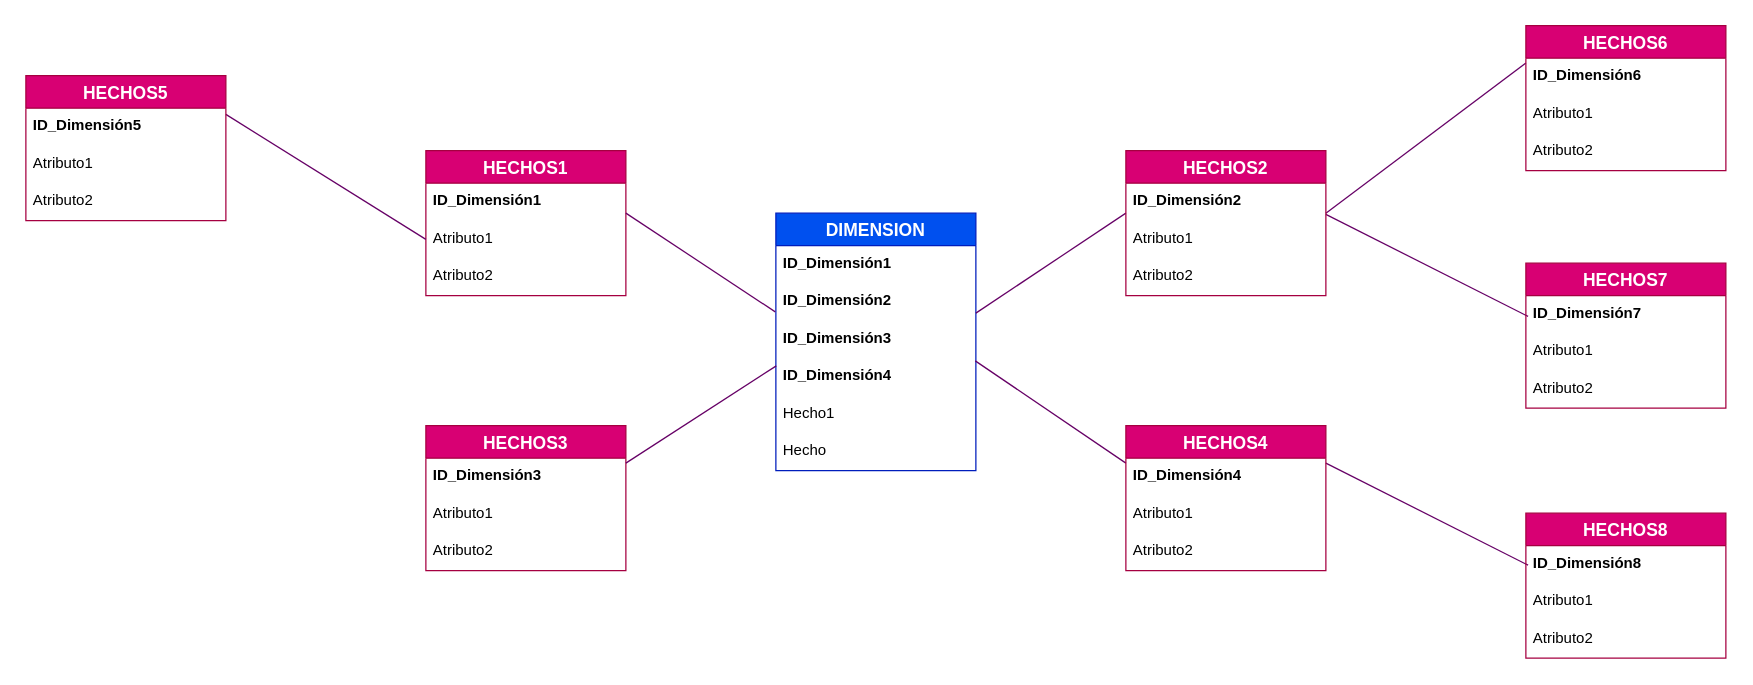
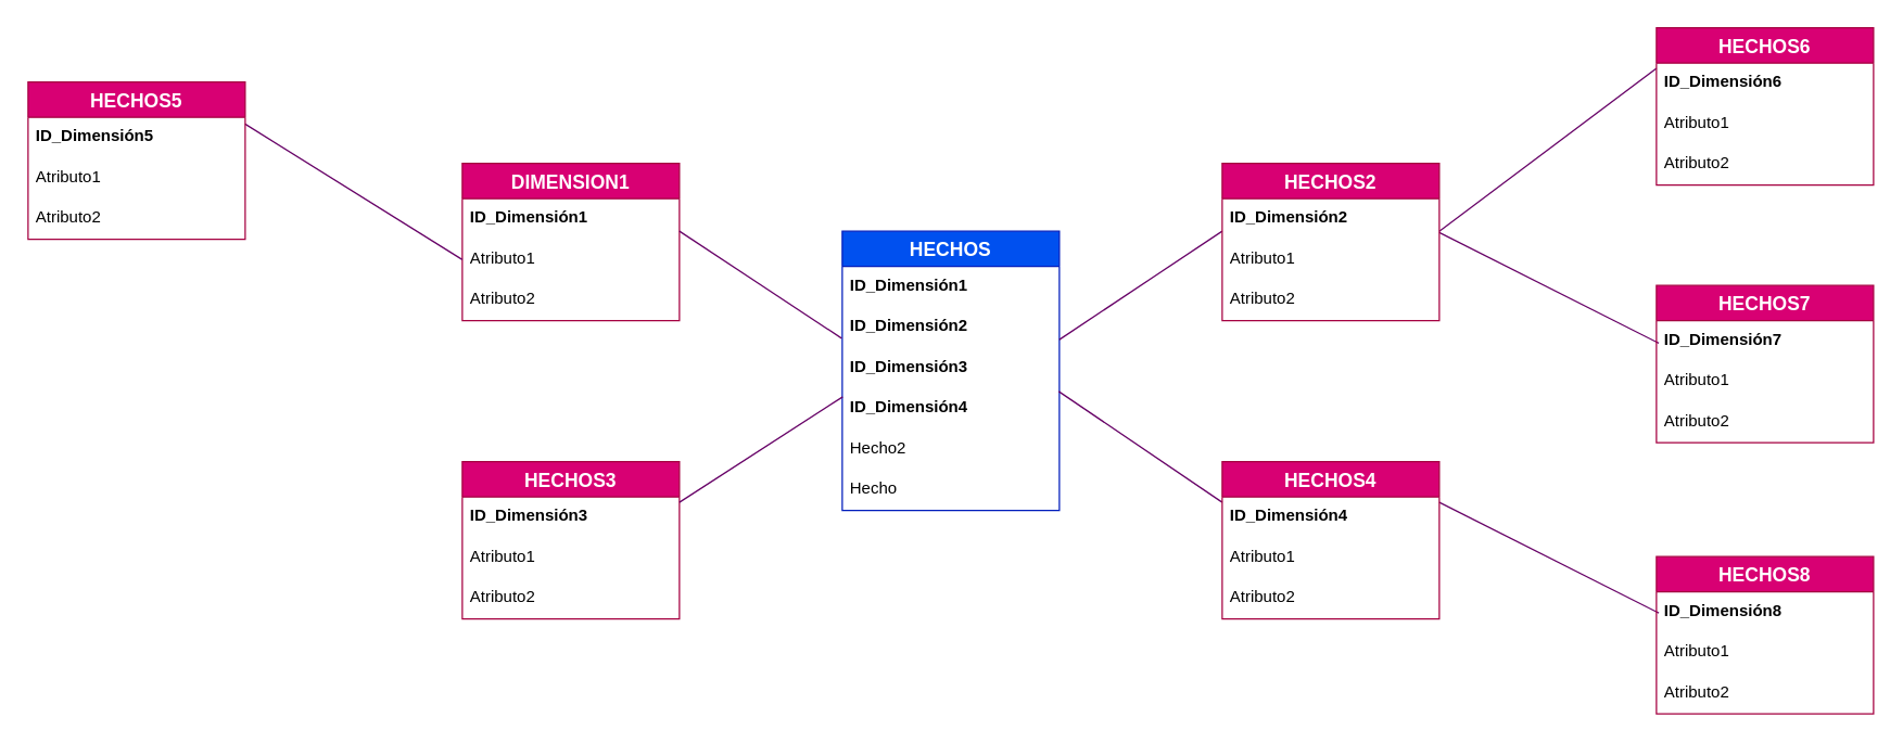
- <mxCell id="10" value="HECHOS1" style="swimlane;fontStyle=1;childLayout=stackLayout;horizontal=1;startSize=26;horizontalStack=0;resizeParent=1;resizeParentMax=0;resizeLast=0;collapsible=1;marginBottom=0;align=center;fontSize=14;fillColor=#d80073;strokeColor=#A50040;fontColor=#ffffff;" parent="2" vertex="1"><mxGeometry x="320" y="100" width="160" height="116" as="geometry" /></mxCell>
+ <mxCell id="10" value="DIMENSION1" style="swimlane;fontStyle=1;childLayout=stackLayout;horizontal=1;startSize=26;horizontalStack=0;resizeParent=1;resizeParentMax=0;resizeLast=0;collapsible=1;marginBottom=0;align=center;fontSize=14;fillColor=#d80073;strokeColor=#A50040;fontColor=#ffffff;" parent="2" vertex="1"><mxGeometry x="320" y="100" width="160" height="116" as="geometry" /></mxCell>
- <mxCell id="3" value="DIMENSION" style="swimlane;fontStyle=1;childLayout=stackLayout;horizontal=1;startSize=26;horizontalStack=0;resizeParent=1;resizeParentMax=0;resizeLast=0;collapsible=1;marginBottom=0;align=center;fontSize=14;fillColor=#0050ef;strokeColor=#001DBC;fontColor=#ffffff;" parent="2" vertex="1"><mxGeometry x="600" y="150" width="160" height="206" as="geometry" /></mxCell>
+ <mxCell id="3" value="HECHOS" style="swimlane;fontStyle=1;childLayout=stackLayout;horizontal=1;startSize=26;horizontalStack=0;resizeParent=1;resizeParentMax=0;resizeLast=0;collapsible=1;marginBottom=0;align=center;fontSize=14;fillColor=#0050ef;strokeColor=#001DBC;fontColor=#ffffff;" parent="2" vertex="1"><mxGeometry x="600" y="150" width="160" height="206" as="geometry" /></mxCell>
- <mxCell id="8" value="Hecho1" style="text;strokeColor=none;fillColor=none;spacingLeft=4;spacingRight=4;overflow=hidden;rotatable=0;points=[[0,0.5],[1,0.5]];portConstraint=eastwest;fontSize=12;" parent="3" vertex="1"><mxGeometry y="146" width="160" height="30" as="geometry" /></mxCell>
+ <mxCell id="8" value="Hecho2" style="text;strokeColor=none;fillColor=none;spacingLeft=4;spacingRight=4;overflow=hidden;rotatable=0;points=[[0,0.5],[1,0.5]];portConstraint=eastwest;fontSize=12;" parent="3" vertex="1"><mxGeometry y="146" width="160" height="30" as="geometry" /></mxCell>
